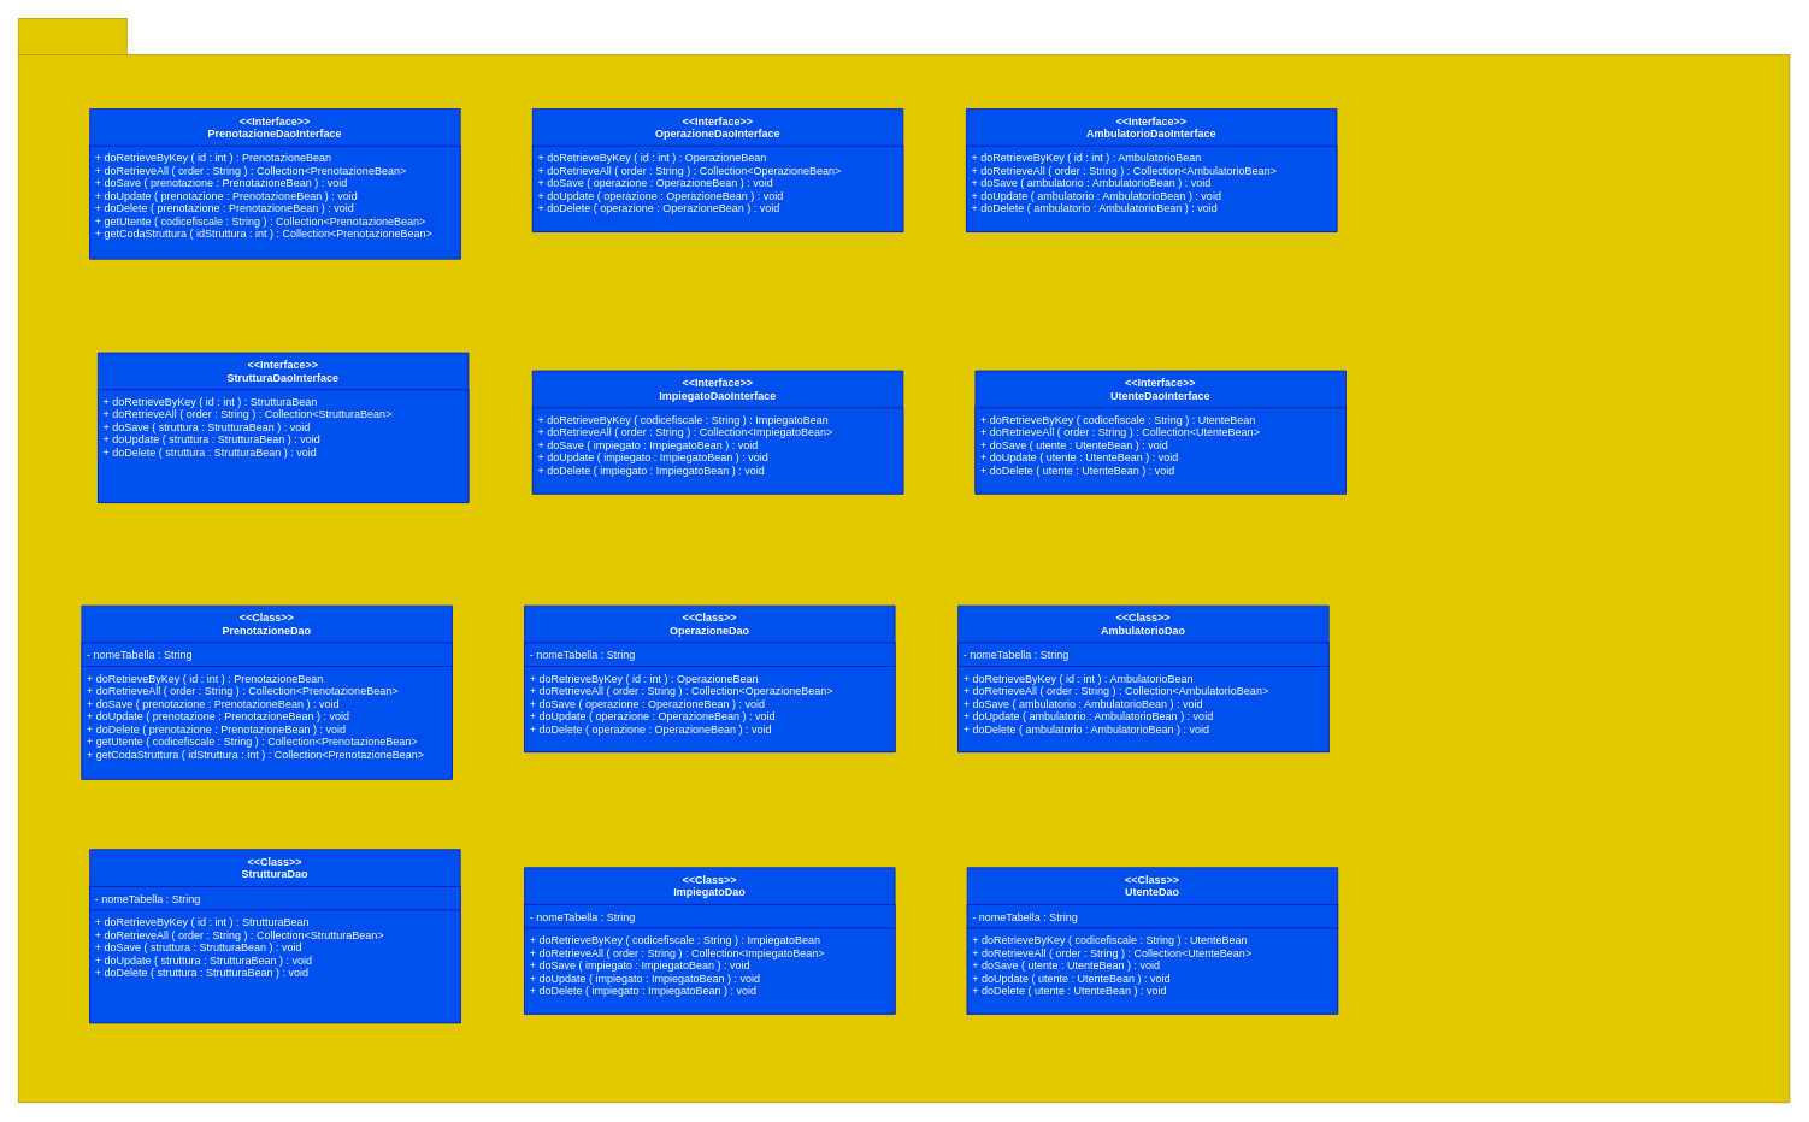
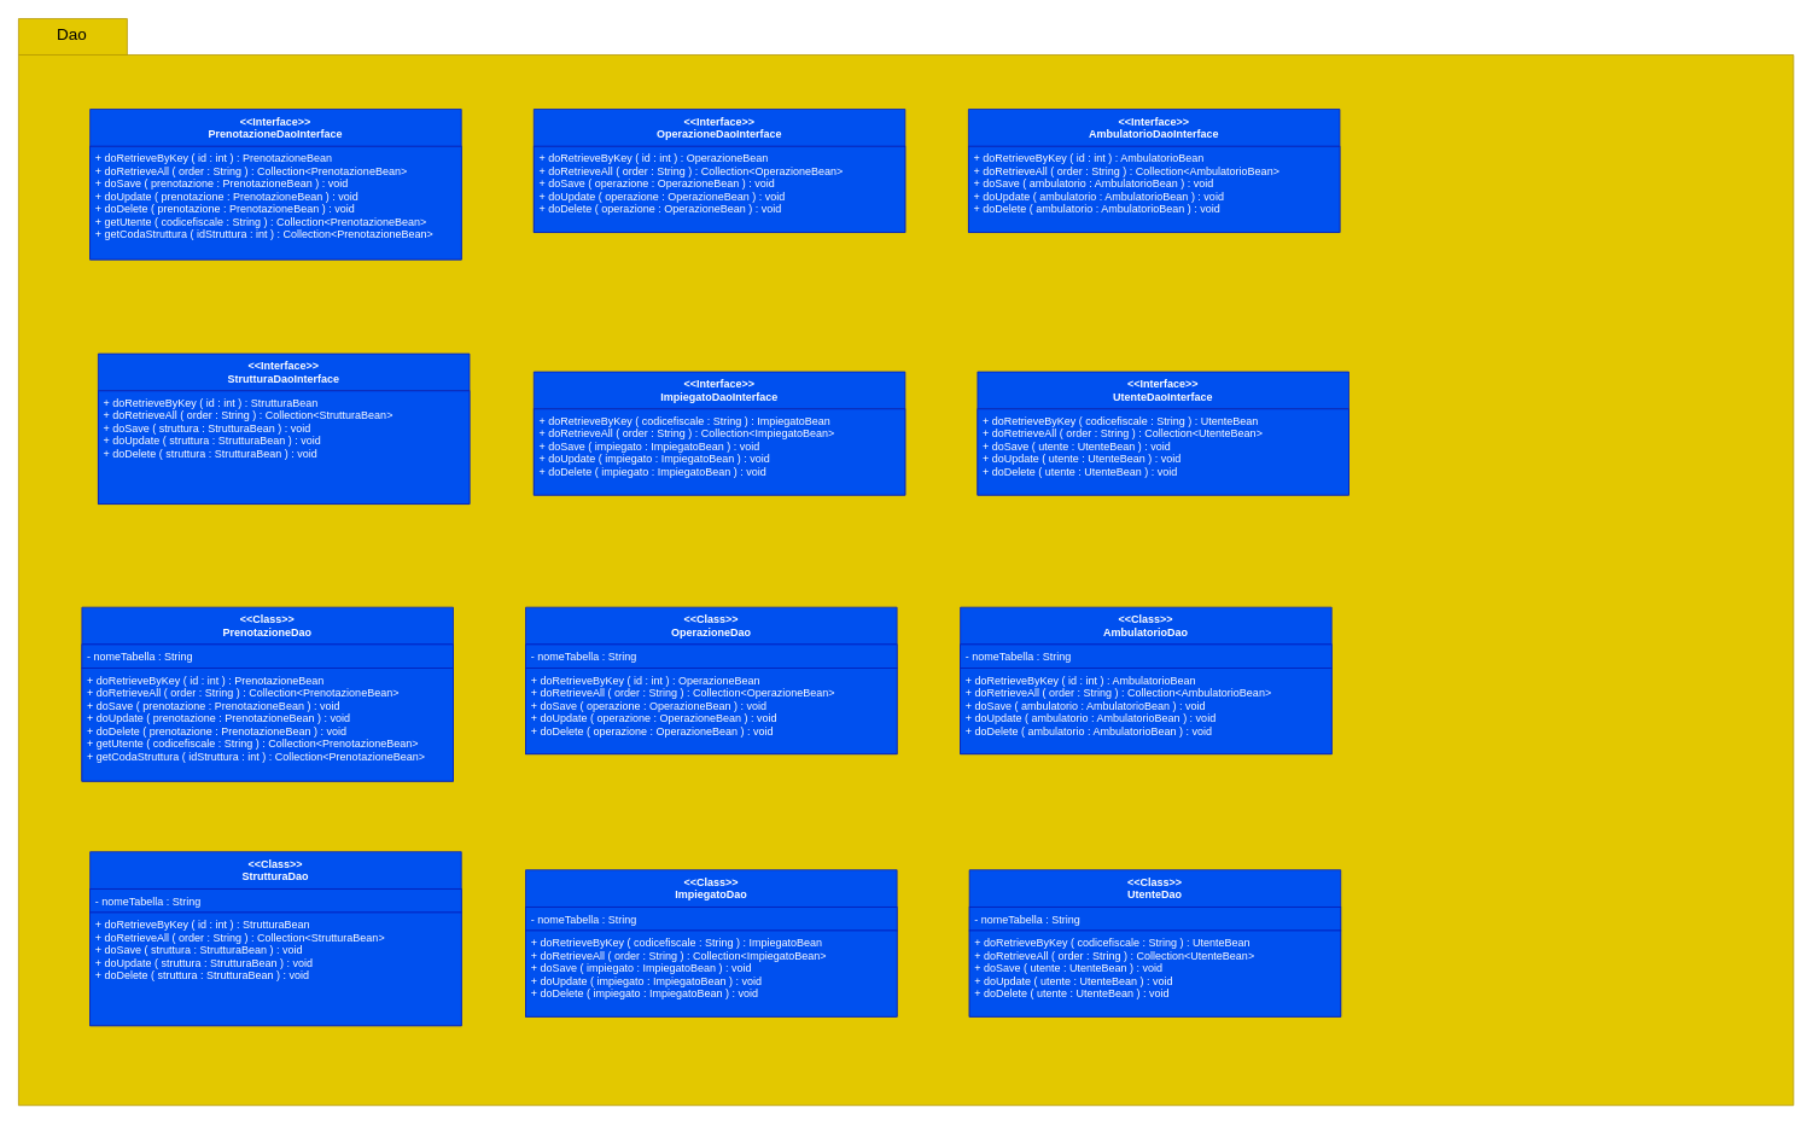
+ <mxCell id="3" value="&lt;font style=&quot;font-size: 18px&quot;&gt;Dao&lt;/font&gt;" style="text;html=1;strokeColor=none;fillColor=none;align=center;verticalAlign=middle;whiteSpace=wrap;rounded=0;" parent="1" vertex="1"><mxGeometry x="59" y="28" width="40" height="20" as="geometry" /></mxCell>
